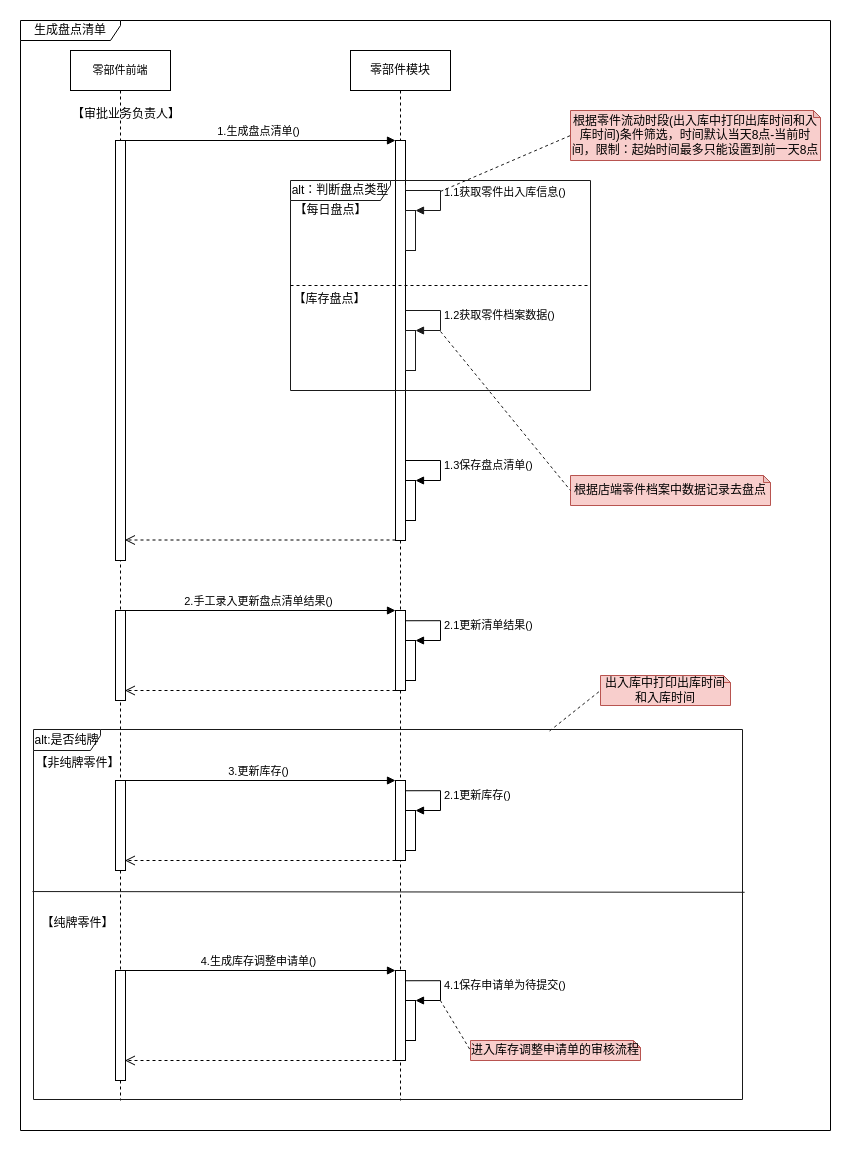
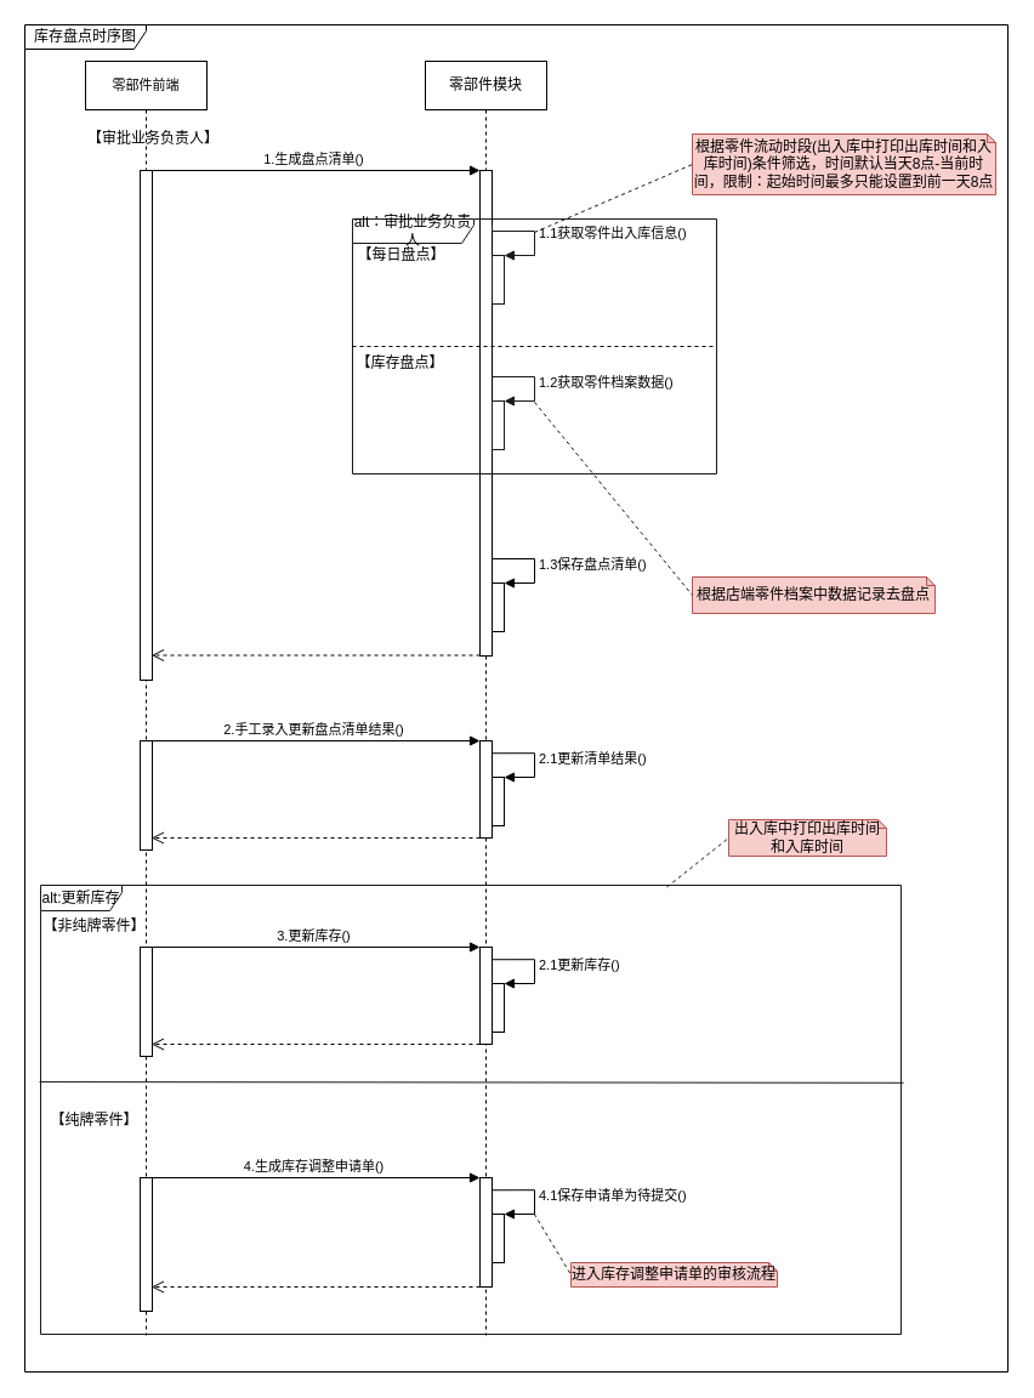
- <mxCell id="20" value="生成盘点清单" style="shape=umlFrame;whiteSpace=wrap;html=1;fillColor=#FFFFFF;width=100;height=20;" parent="1" vertex="1"><mxGeometry x="20" y="20" width="810" height="1110" as="geometry" /></mxCell>
+ <mxCell id="20" value="库存盘点时序图" style="shape=umlFrame;whiteSpace=wrap;html=1;fillColor=#FFFFFF;width=100;height=20;" parent="1" vertex="1"><mxGeometry x="20" y="20" width="810" height="1110" as="geometry" /></mxCell>
- <mxCell id="23" value="alt：判断盘点类型" style="shape=umlFrame;whiteSpace=wrap;html=1;strokeColor=#1A1A1A;fillColor=#FFFFFF;width=100;height=20;" parent="1" vertex="1"><mxGeometry x="290" y="180" width="300" height="210" as="geometry" /></mxCell>
+ <mxCell id="23" value="alt：审批业务负责人" style="shape=umlFrame;whiteSpace=wrap;html=1;strokeColor=#1A1A1A;fillColor=#FFFFFF;width=100;height=20;" parent="1" vertex="1"><mxGeometry x="290" y="180" width="300" height="210" as="geometry" /></mxCell>
- <mxCell id="48" value="alt:是否纯牌" style="shape=umlFrame;whiteSpace=wrap;html=1;strokeColor=#1A1A1A;fillColor=#FFFFFF;width=67;height=21;" parent="1" vertex="1"><mxGeometry x="33" y="729" width="709" height="370" as="geometry" /></mxCell>
+ <mxCell id="48" value="alt:更新库存" style="shape=umlFrame;whiteSpace=wrap;html=1;strokeColor=#1A1A1A;fillColor=#FFFFFF;width=67;height=21;" parent="1" vertex="1"><mxGeometry x="33" y="729" width="709" height="370" as="geometry" /></mxCell>
